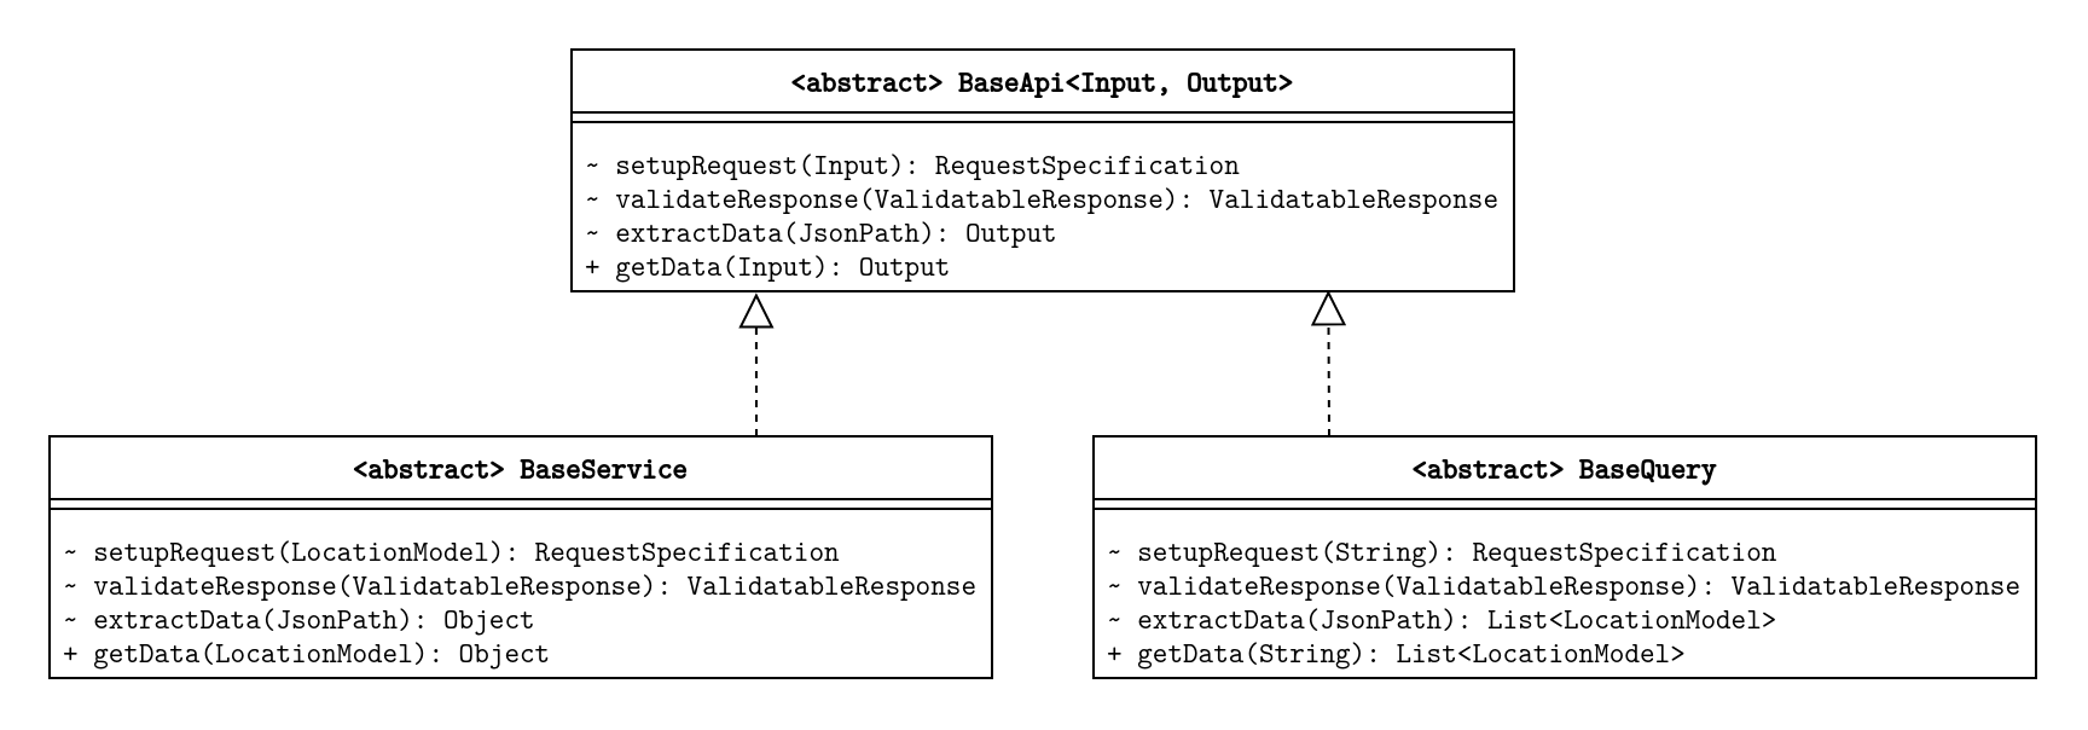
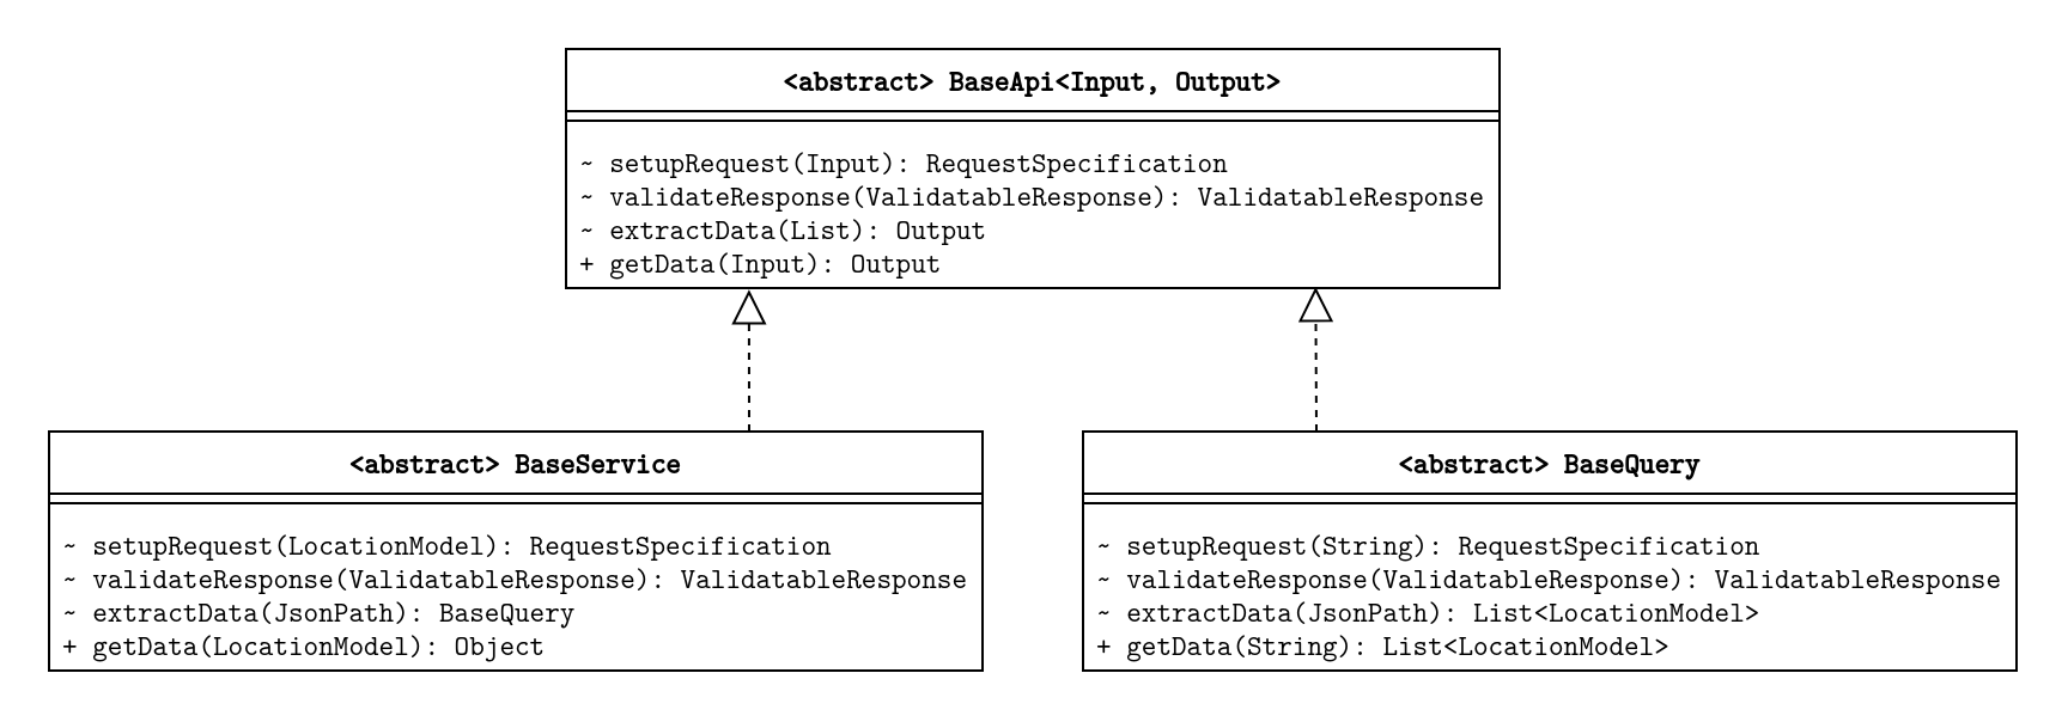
- <mxCell id="4" value="~ setupRequest(Input): RequestSpecification&#10;~ validateResponse(ValidatableResponse): ValidatableResponse&#10;~ extractData(JsonPath): Output&#10;+ getData(Input): Output" style="text;strokeColor=none;fillColor=none;align=left;verticalAlign=top;spacingLeft=4;spacingRight=4;overflow=hidden;rotatable=0;points=[[0,0.5],[1,0.5]];portConstraint=eastwest;fontFamily=Latin Modern Mono;" parent="2" vertex="1"><mxGeometry y="34" width="390" height="66" as="geometry" /></mxCell>
+ <mxCell id="4" value="~ setupRequest(Input): RequestSpecification&#10;~ validateResponse(ValidatableResponse): ValidatableResponse&#10;~ extractData(List): Output&#10;+ getData(Input): Output" style="text;strokeColor=none;fillColor=none;align=left;verticalAlign=top;spacingLeft=4;spacingRight=4;overflow=hidden;rotatable=0;points=[[0,0.5],[1,0.5]];portConstraint=eastwest;fontFamily=Latin Modern Mono;" parent="2" vertex="1"><mxGeometry y="34" width="390" height="66" as="geometry" /></mxCell>
- <mxCell id="7" value="~ setupRequest(LocationModel): RequestSpecification&#10;~ validateResponse(ValidatableResponse): ValidatableResponse&#10;~ extractData(JsonPath): Object&#10;+ getData(LocationModel): Object" style="text;strokeColor=none;fillColor=none;align=left;verticalAlign=top;spacingLeft=4;spacingRight=4;overflow=hidden;rotatable=0;points=[[0,0.5],[1,0.5]];portConstraint=eastwest;fontFamily=Latin Modern Mono;" parent="5" vertex="1"><mxGeometry y="34" width="390" height="66" as="geometry" /></mxCell>
+ <mxCell id="7" value="~ setupRequest(LocationModel): RequestSpecification&#10;~ validateResponse(ValidatableResponse): ValidatableResponse&#10;~ extractData(JsonPath): BaseQuery&#10;+ getData(LocationModel): Object" style="text;strokeColor=none;fillColor=none;align=left;verticalAlign=top;spacingLeft=4;spacingRight=4;overflow=hidden;rotatable=0;points=[[0,0.5],[1,0.5]];portConstraint=eastwest;fontFamily=Latin Modern Mono;" parent="5" vertex="1"><mxGeometry y="34" width="390" height="66" as="geometry" /></mxCell>
